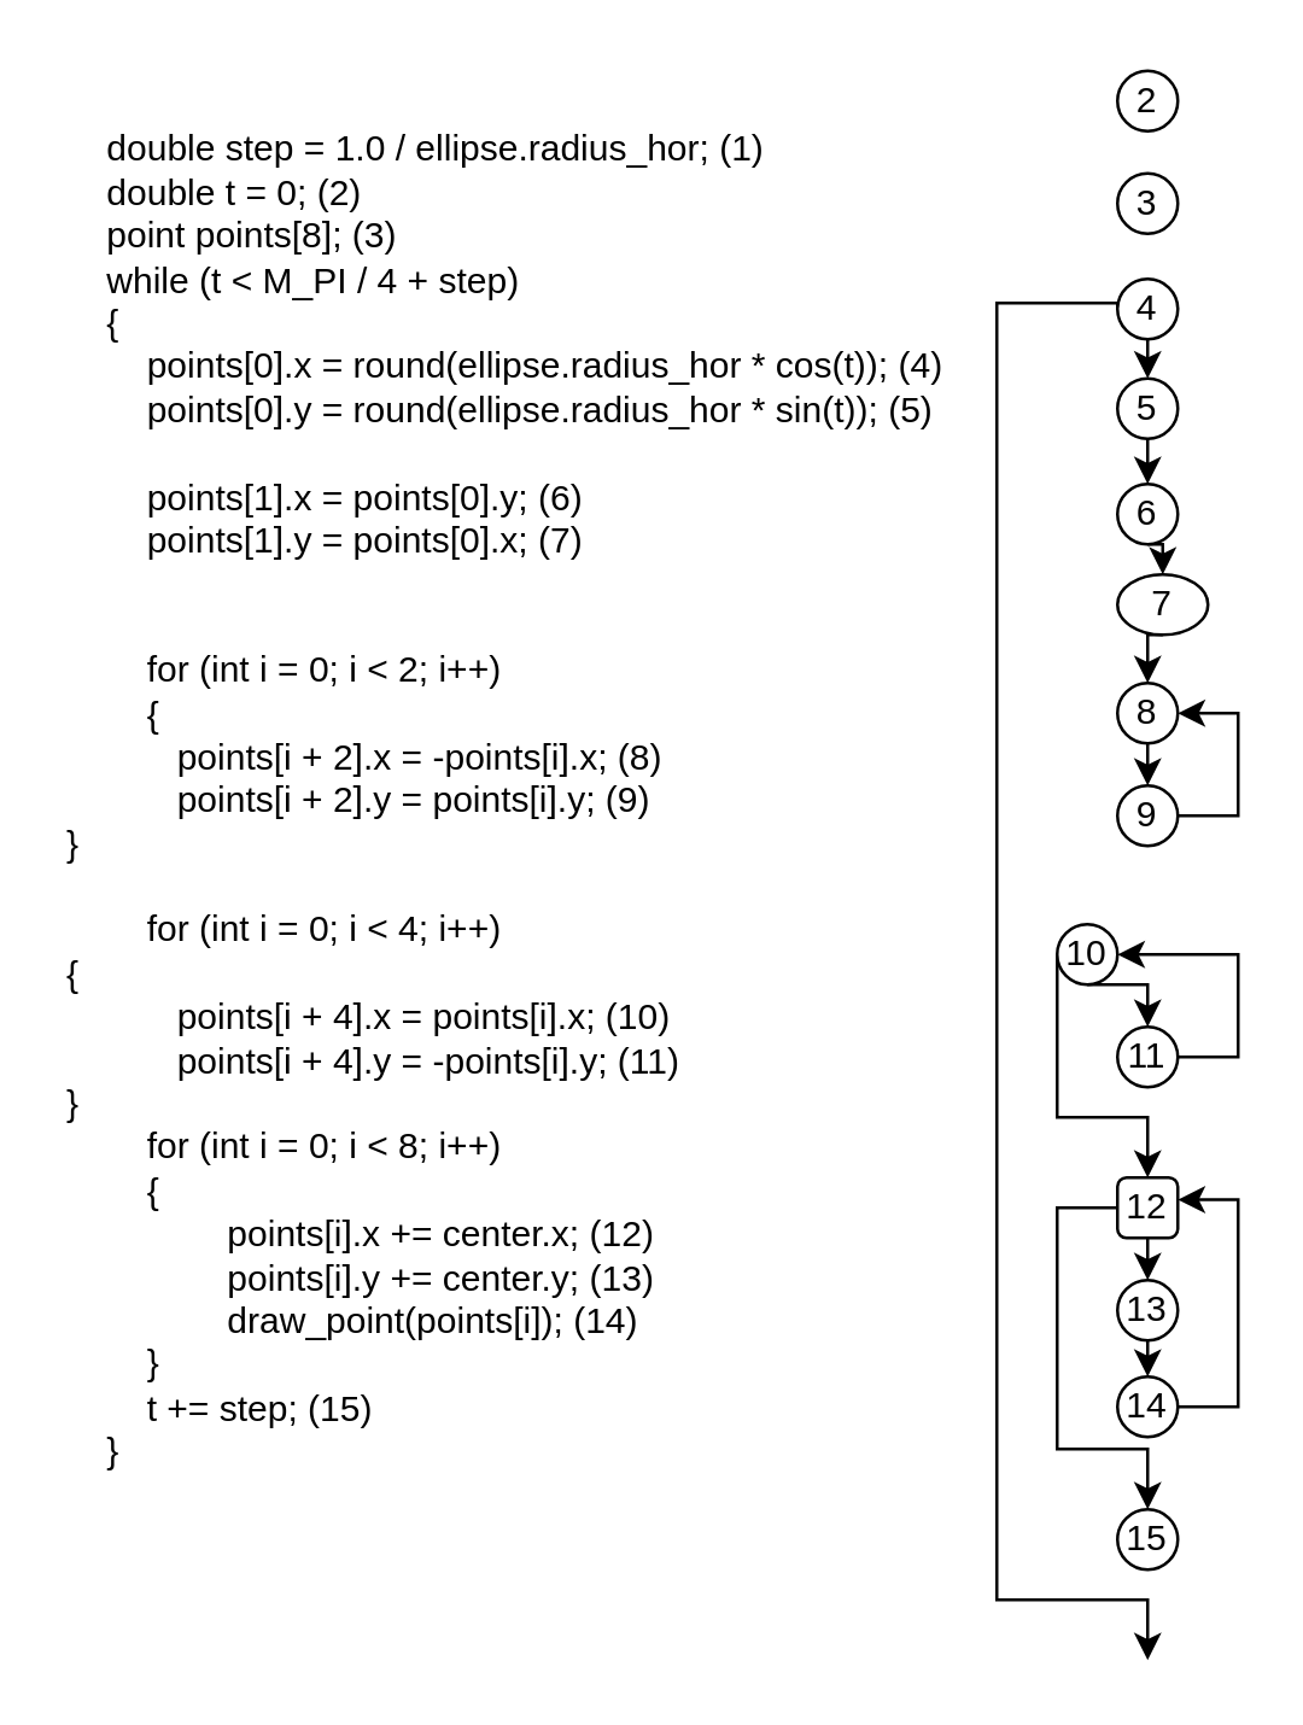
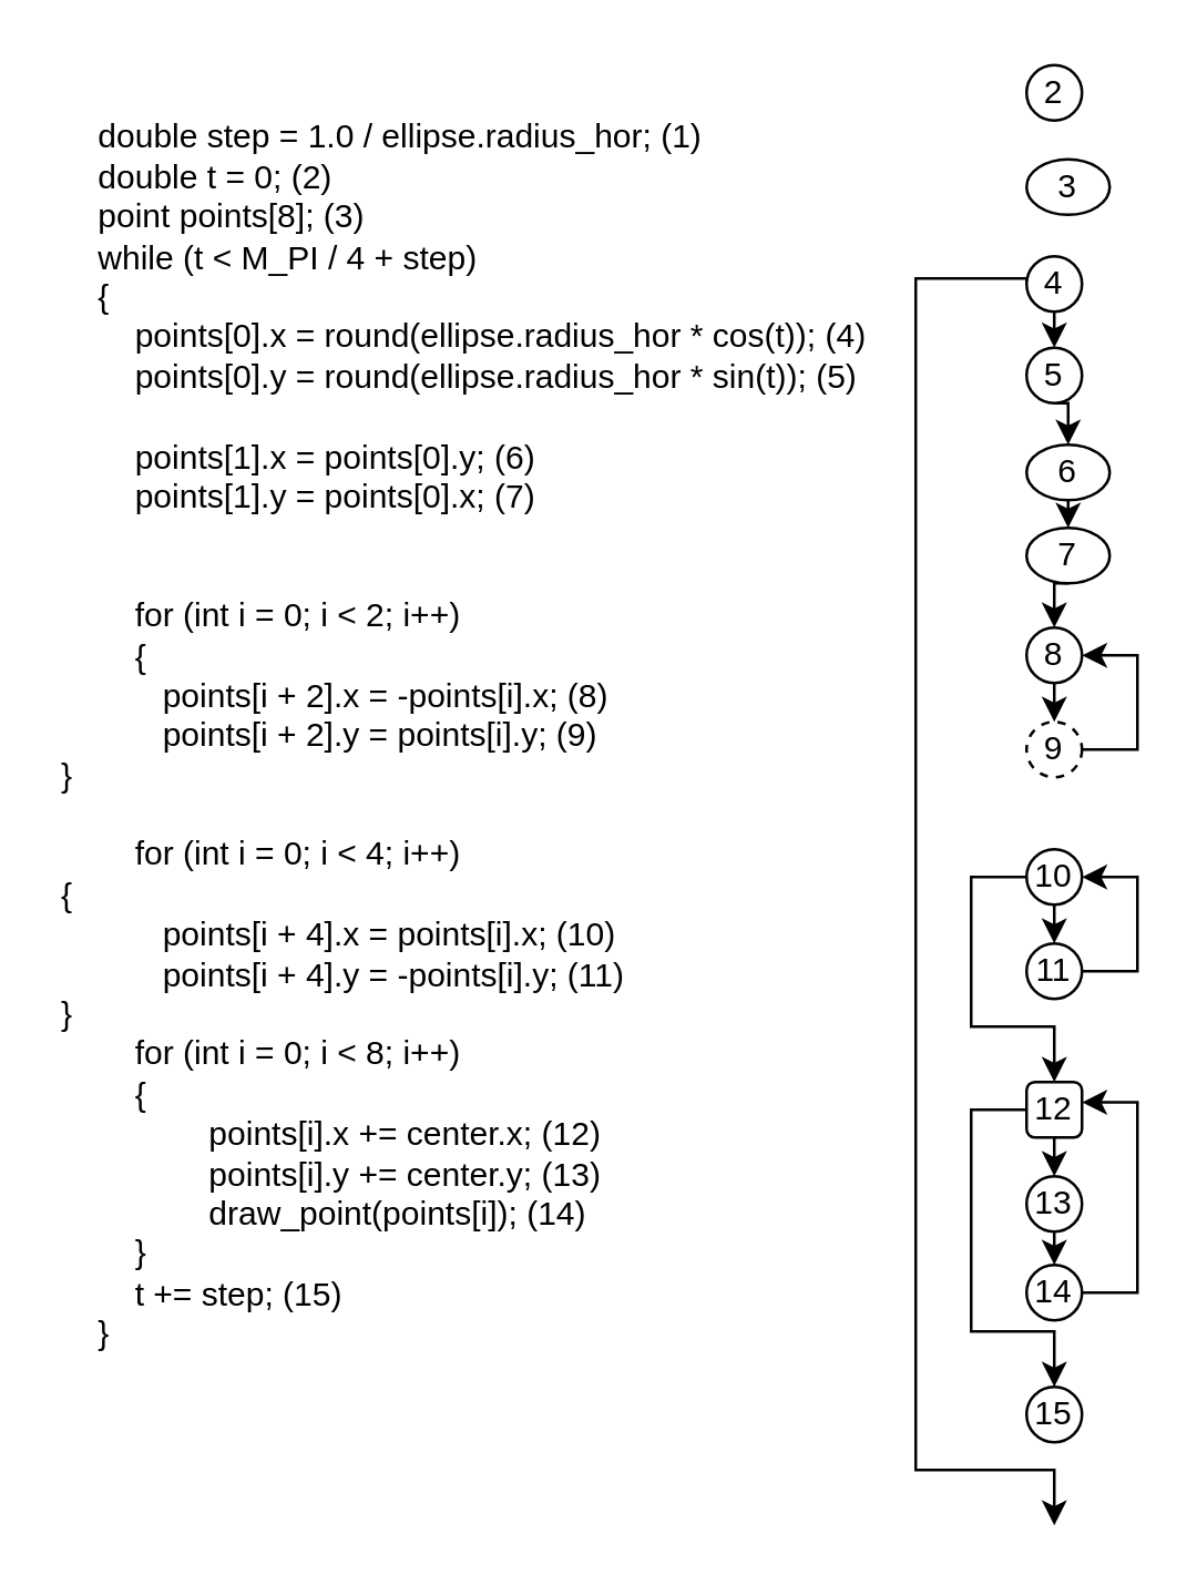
- <mxCell id="5" value="3" style="ellipse;whiteSpace=wrap;html=1;" parent="1" vertex="1"><mxGeometry x="370" y="57" width="20" height="20" as="geometry" /></mxCell>
+ <mxCell id="5" value="3" style="ellipse;whiteSpace=wrap;html=1;" parent="1" vertex="1"><mxGeometry x="370" y="57" width="30" height="20" as="geometry" /></mxCell>
- <mxCell id="26" value="6" style="ellipse;whiteSpace=wrap;html=1;" parent="1" vertex="1"><mxGeometry x="370" y="160" width="20" height="20" as="geometry" /></mxCell>
+ <mxCell id="26" value="6" style="ellipse;whiteSpace=wrap;html=1;" parent="1" vertex="1"><mxGeometry x="370" y="160" width="30" height="20" as="geometry" /></mxCell>
- <mxCell id="20" value="9" style="ellipse;whiteSpace=wrap;html=1;" parent="1" vertex="1"><mxGeometry x="370" y="260" width="20" height="20" as="geometry" /></mxCell>
+ <mxCell id="20" value="9" style="ellipse;whiteSpace=wrap;html=1;dashed=1;" parent="1" vertex="1"><mxGeometry x="370" y="260" width="20" height="20" as="geometry" /></mxCell>
- <mxCell id="18" value="10" style="ellipse;whiteSpace=wrap;html=1;" parent="1" vertex="1"><mxGeometry x="350" y="306" width="20" height="20" as="geometry" /></mxCell>
+ <mxCell id="18" value="10" style="ellipse;whiteSpace=wrap;html=1;" parent="1" vertex="1"><mxGeometry x="370" y="306" width="20" height="20" as="geometry" /></mxCell>
